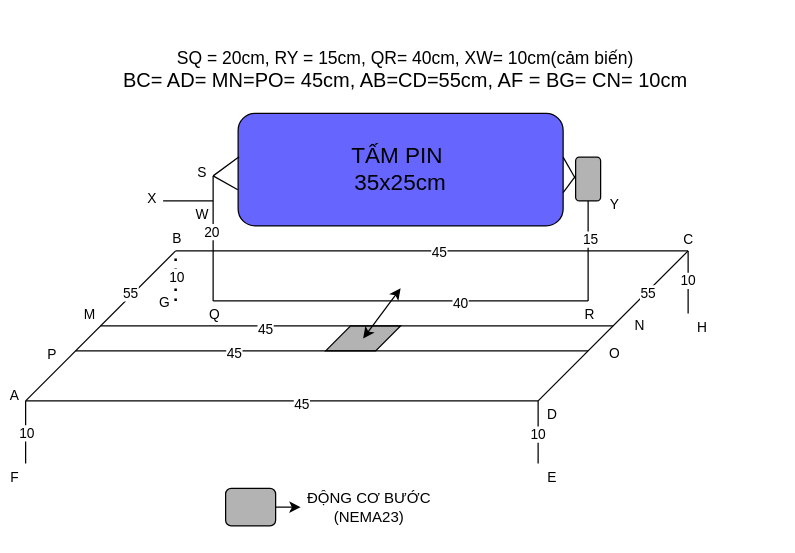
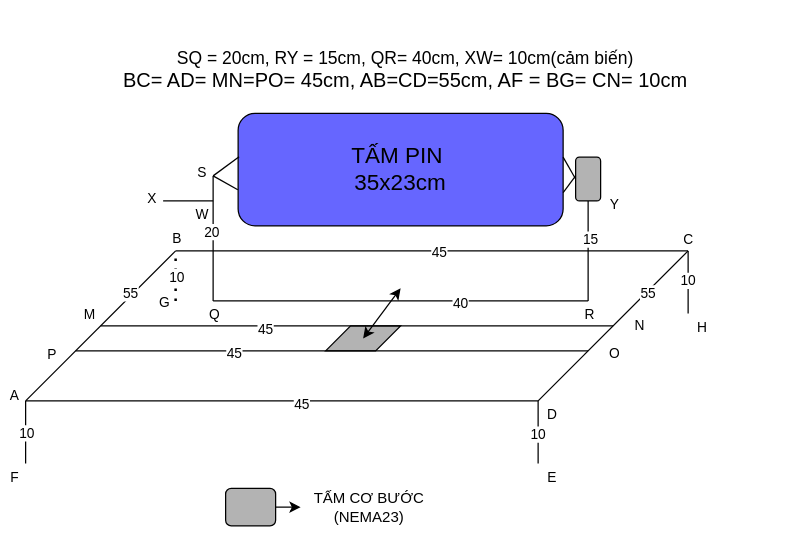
- <mxCell id="17" value="&lt;font style=&quot;font-size: 18px;&quot;&gt;TẤM PIN&amp;nbsp;&lt;br&gt;35x25cm&lt;/font&gt;" style="rounded=1;whiteSpace=wrap;html=1;fillColor=#6666FF;" parent="1" vertex="1"><mxGeometry x="190" y="90" width="260" height="90" as="geometry" /></mxCell>
+ <mxCell id="17" value="&lt;font style=&quot;font-size: 18px;&quot;&gt;TẤM PIN&amp;nbsp;&lt;br&gt;35x23cm&lt;/font&gt;" style="rounded=1;whiteSpace=wrap;html=1;fillColor=#6666FF;" parent="1" vertex="1"><mxGeometry x="190" y="90" width="260" height="90" as="geometry" /></mxCell>
- <mxCell id="59" value="ĐỘNG CƠ BƯỚC (NEMA23)" style="text;strokeColor=none;align=center;fillColor=none;html=1;verticalAlign=middle;whiteSpace=wrap;rounded=0;" vertex="1" parent="1"><mxGeometry x="240" y="390" width="110" height="30" as="geometry" /></mxCell>
+ <mxCell id="59" value="TẤM CƠ BƯỚC (NEMA23)" style="text;strokeColor=none;align=center;fillColor=none;html=1;verticalAlign=middle;whiteSpace=wrap;rounded=0;" vertex="1" parent="1"><mxGeometry x="240" y="390" width="110" height="30" as="geometry" /></mxCell>
